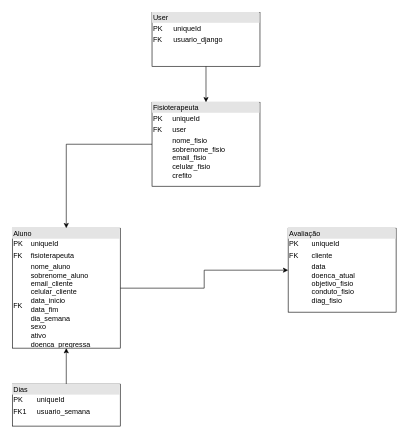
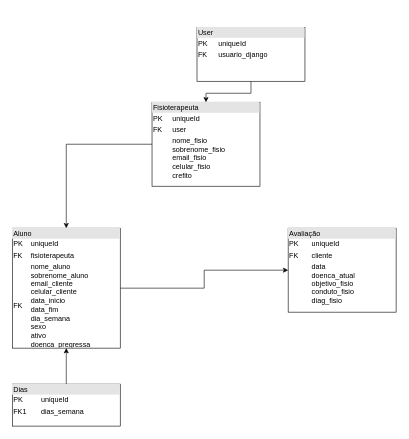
- <mxCell id="3" value="&lt;div style=&quot;box-sizing: border-box ; width: 100% ; background: #e4e4e4 ; padding: 2px&quot;&gt;User&lt;/div&gt;&lt;table style=&quot;width: 100% ; font-size: 1em&quot; cellpadding=&quot;2&quot; cellspacing=&quot;0&quot;&gt;&lt;tbody&gt;&lt;tr&gt;&lt;td&gt;PK&lt;/td&gt;&lt;td&gt;uniqueId&lt;/td&gt;&lt;/tr&gt;&lt;tr&gt;&lt;td&gt;FK&lt;/td&gt;&lt;td&gt;usuario_django&lt;/td&gt;&lt;/tr&gt;&lt;tr&gt;&lt;td&gt;&lt;/td&gt;&lt;td&gt;&lt;br&gt;&lt;/td&gt;&lt;/tr&gt;&lt;/tbody&gt;&lt;/table&gt;" style="verticalAlign=top;align=left;overflow=fill;html=1;" vertex="1" parent="1"><mxGeometry x="253" y="20" width="180" height="90" as="geometry" /></mxCell>
+ <mxCell id="3" value="&lt;div style=&quot;box-sizing: border-box ; width: 100% ; background: #e4e4e4 ; padding: 2px&quot;&gt;User&lt;/div&gt;&lt;table style=&quot;width: 100% ; font-size: 1em&quot; cellpadding=&quot;2&quot; cellspacing=&quot;0&quot;&gt;&lt;tbody&gt;&lt;tr&gt;&lt;td&gt;PK&lt;/td&gt;&lt;td&gt;uniqueId&lt;/td&gt;&lt;/tr&gt;&lt;tr&gt;&lt;td&gt;FK&lt;/td&gt;&lt;td&gt;usuario_django&lt;/td&gt;&lt;/tr&gt;&lt;tr&gt;&lt;td&gt;&lt;/td&gt;&lt;td&gt;&lt;br&gt;&lt;/td&gt;&lt;/tr&gt;&lt;/tbody&gt;&lt;/table&gt;" style="verticalAlign=top;align=left;overflow=fill;html=1;" vertex="1" parent="1"><mxGeometry x="328" y="45" width="180" height="90" as="geometry" /></mxCell>
- <mxCell id="10" value="&lt;div style=&quot;box-sizing: border-box ; width: 100% ; background: #e4e4e4 ; padding: 2px&quot;&gt;Dias&lt;/div&gt;&lt;table style=&quot;width: 100% ; font-size: 1em&quot; cellpadding=&quot;2&quot; cellspacing=&quot;0&quot;&gt;&lt;tbody&gt;&lt;tr&gt;&lt;td&gt;PK&lt;/td&gt;&lt;td&gt;uniqueId&lt;/td&gt;&lt;/tr&gt;&lt;tr&gt;&lt;td&gt;FK1&lt;/td&gt;&lt;td&gt;usuario_semana&lt;/td&gt;&lt;/tr&gt;&lt;tr&gt;&lt;td&gt;&lt;/td&gt;&lt;td&gt;&lt;/td&gt;&lt;/tr&gt;&lt;/tbody&gt;&lt;/table&gt;&lt;br&gt;" style="verticalAlign=top;align=left;overflow=fill;html=1;" vertex="1" parent="1"><mxGeometry x="20" y="640" width="180" height="70" as="geometry" /></mxCell>
+ <mxCell id="10" value="&lt;div style=&quot;box-sizing: border-box ; width: 100% ; background: #e4e4e4 ; padding: 2px&quot;&gt;Dias&lt;/div&gt;&lt;table style=&quot;width: 100% ; font-size: 1em&quot; cellpadding=&quot;2&quot; cellspacing=&quot;0&quot;&gt;&lt;tbody&gt;&lt;tr&gt;&lt;td&gt;PK&lt;/td&gt;&lt;td&gt;uniqueId&lt;/td&gt;&lt;/tr&gt;&lt;tr&gt;&lt;td&gt;FK1&lt;/td&gt;&lt;td&gt;dias_semana&lt;/td&gt;&lt;/tr&gt;&lt;tr&gt;&lt;td&gt;&lt;/td&gt;&lt;td&gt;&lt;/td&gt;&lt;/tr&gt;&lt;/tbody&gt;&lt;/table&gt;&lt;br&gt;" style="verticalAlign=top;align=left;overflow=fill;html=1;" vertex="1" parent="1"><mxGeometry x="20" y="640" width="180" height="70" as="geometry" /></mxCell>
